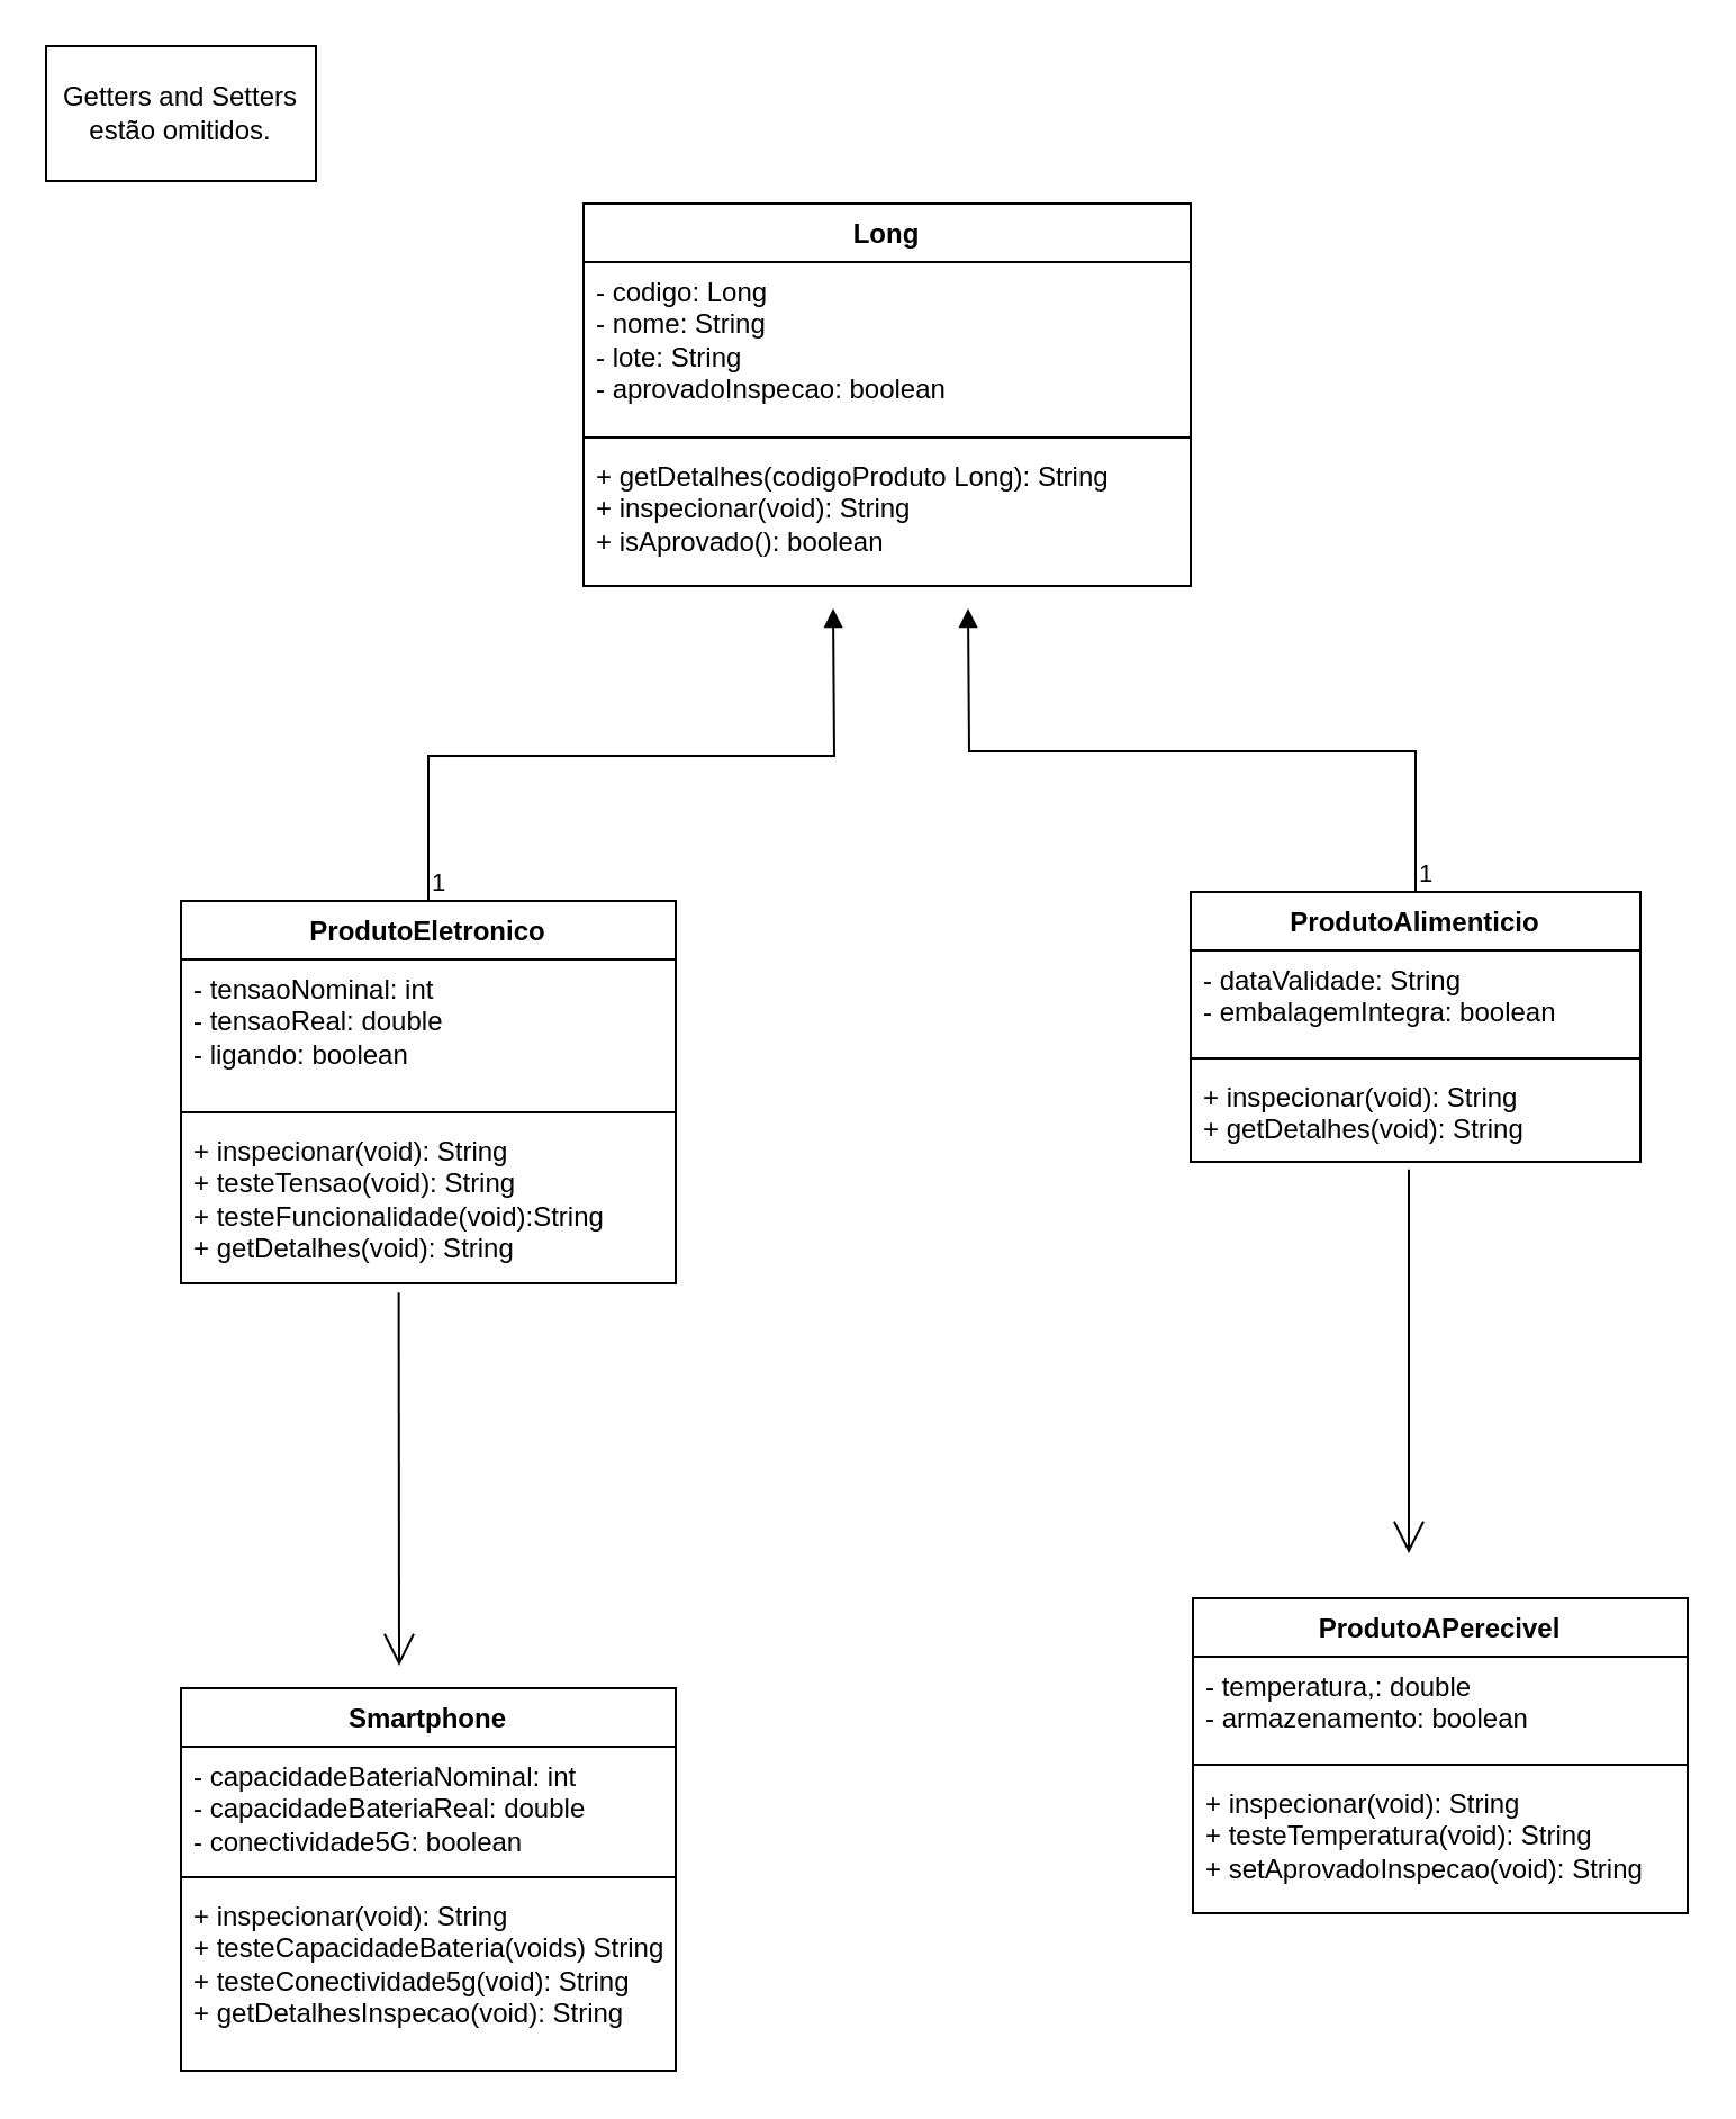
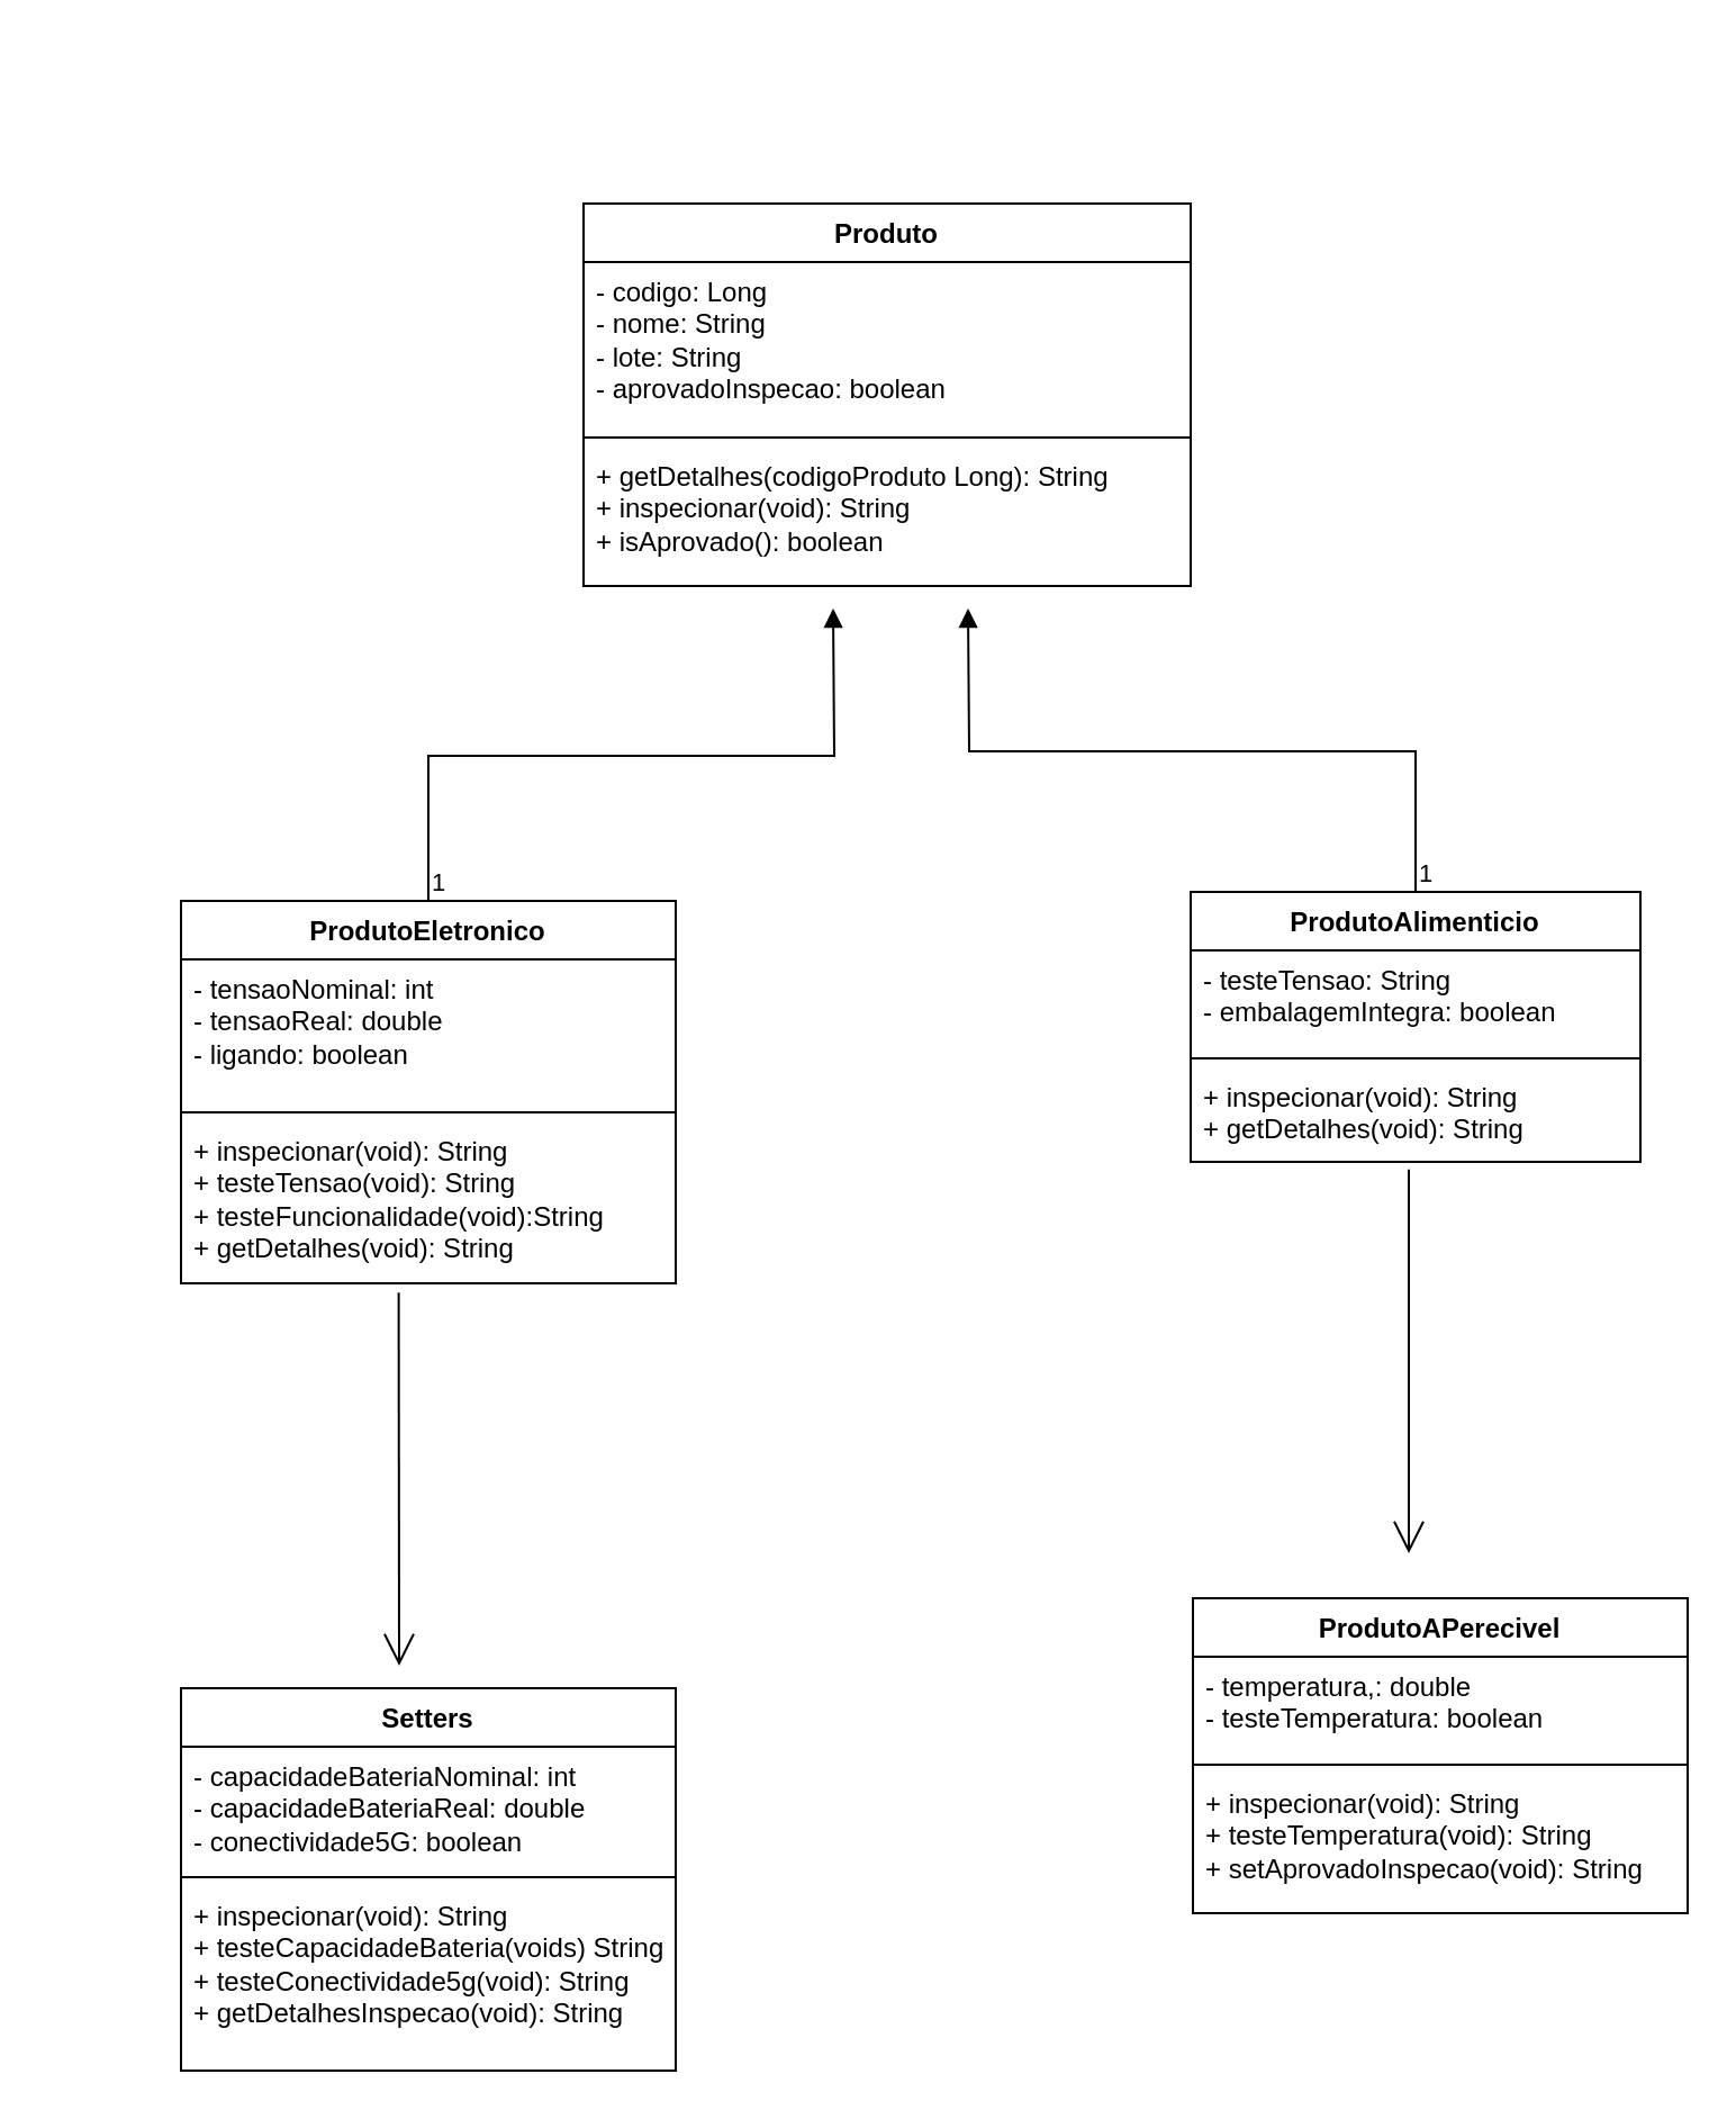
- <mxCell id="26" value="Getters and Setters estão omitidos." style="whiteSpace=wrap;html=1;" vertex="1" parent="1"><mxGeometry x="20" y="20" width="120" height="60" as="geometry" /></mxCell>
- <mxCell id="2" value="Long" style="swimlane;fontStyle=1;align=center;verticalAlign=top;childLayout=stackLayout;horizontal=1;startSize=26;horizontalStack=0;resizeParent=1;resizeParentMax=0;resizeLast=0;collapsible=1;marginBottom=0;whiteSpace=wrap;html=1;" parent="1" vertex="1"><mxGeometry x="259" y="90" width="270" height="170" as="geometry" /></mxCell>
+ <mxCell id="2" value="Produto" style="swimlane;fontStyle=1;align=center;verticalAlign=top;childLayout=stackLayout;horizontal=1;startSize=26;horizontalStack=0;resizeParent=1;resizeParentMax=0;resizeLast=0;collapsible=1;marginBottom=0;whiteSpace=wrap;html=1;" parent="1" vertex="1"><mxGeometry x="259" y="90" width="270" height="170" as="geometry" /></mxCell>
- <mxCell id="11" value="- dataValidade: String&lt;div&gt;- embalagemIntegra: boolean&lt;/div&gt;&lt;div&gt;&lt;br&gt;&lt;/div&gt;" style="text;strokeColor=none;fillColor=none;align=left;verticalAlign=top;spacingLeft=4;spacingRight=4;overflow=hidden;rotatable=0;points=[[0,0.5],[1,0.5]];portConstraint=eastwest;whiteSpace=wrap;html=1;" parent="10" vertex="1"><mxGeometry y="26" width="200" height="44" as="geometry" /></mxCell>
+ <mxCell id="11" value="- testeTensao: String&lt;div&gt;- embalagemIntegra: boolean&lt;/div&gt;&lt;div&gt;&lt;br&gt;&lt;/div&gt;" style="text;strokeColor=none;fillColor=none;align=left;verticalAlign=top;spacingLeft=4;spacingRight=4;overflow=hidden;rotatable=0;points=[[0,0.5],[1,0.5]];portConstraint=eastwest;whiteSpace=wrap;html=1;" parent="10" vertex="1"><mxGeometry y="26" width="200" height="44" as="geometry" /></mxCell>
- <mxCell id="19" value="- temperatura,: double&lt;div&gt;- armazenamento: boolean&lt;/div&gt;&lt;div&gt;&lt;br&gt;&lt;/div&gt;" style="text;strokeColor=none;fillColor=none;align=left;verticalAlign=top;spacingLeft=4;spacingRight=4;overflow=hidden;rotatable=0;points=[[0,0.5],[1,0.5]];portConstraint=eastwest;whiteSpace=wrap;html=1;" parent="18" vertex="1"><mxGeometry y="26" width="220" height="44" as="geometry" /></mxCell>
+ <mxCell id="19" value="- temperatura,: double&lt;div&gt;- testeTemperatura: boolean&lt;/div&gt;&lt;div&gt;&lt;br&gt;&lt;/div&gt;" style="text;strokeColor=none;fillColor=none;align=left;verticalAlign=top;spacingLeft=4;spacingRight=4;overflow=hidden;rotatable=0;points=[[0,0.5],[1,0.5]];portConstraint=eastwest;whiteSpace=wrap;html=1;" parent="18" vertex="1"><mxGeometry y="26" width="220" height="44" as="geometry" /></mxCell>
- <mxCell id="14" value="Smartphone" style="swimlane;fontStyle=1;align=center;verticalAlign=top;childLayout=stackLayout;horizontal=1;startSize=26;horizontalStack=0;resizeParent=1;resizeParentMax=0;resizeLast=0;collapsible=1;marginBottom=0;whiteSpace=wrap;html=1;" parent="1" vertex="1"><mxGeometry x="80" y="750" width="220" height="170" as="geometry" /></mxCell>
+ <mxCell id="14" value="Setters" style="swimlane;fontStyle=1;align=center;verticalAlign=top;childLayout=stackLayout;horizontal=1;startSize=26;horizontalStack=0;resizeParent=1;resizeParentMax=0;resizeLast=0;collapsible=1;marginBottom=0;whiteSpace=wrap;html=1;" parent="1" vertex="1"><mxGeometry x="80" y="750" width="220" height="170" as="geometry" /></mxCell>
